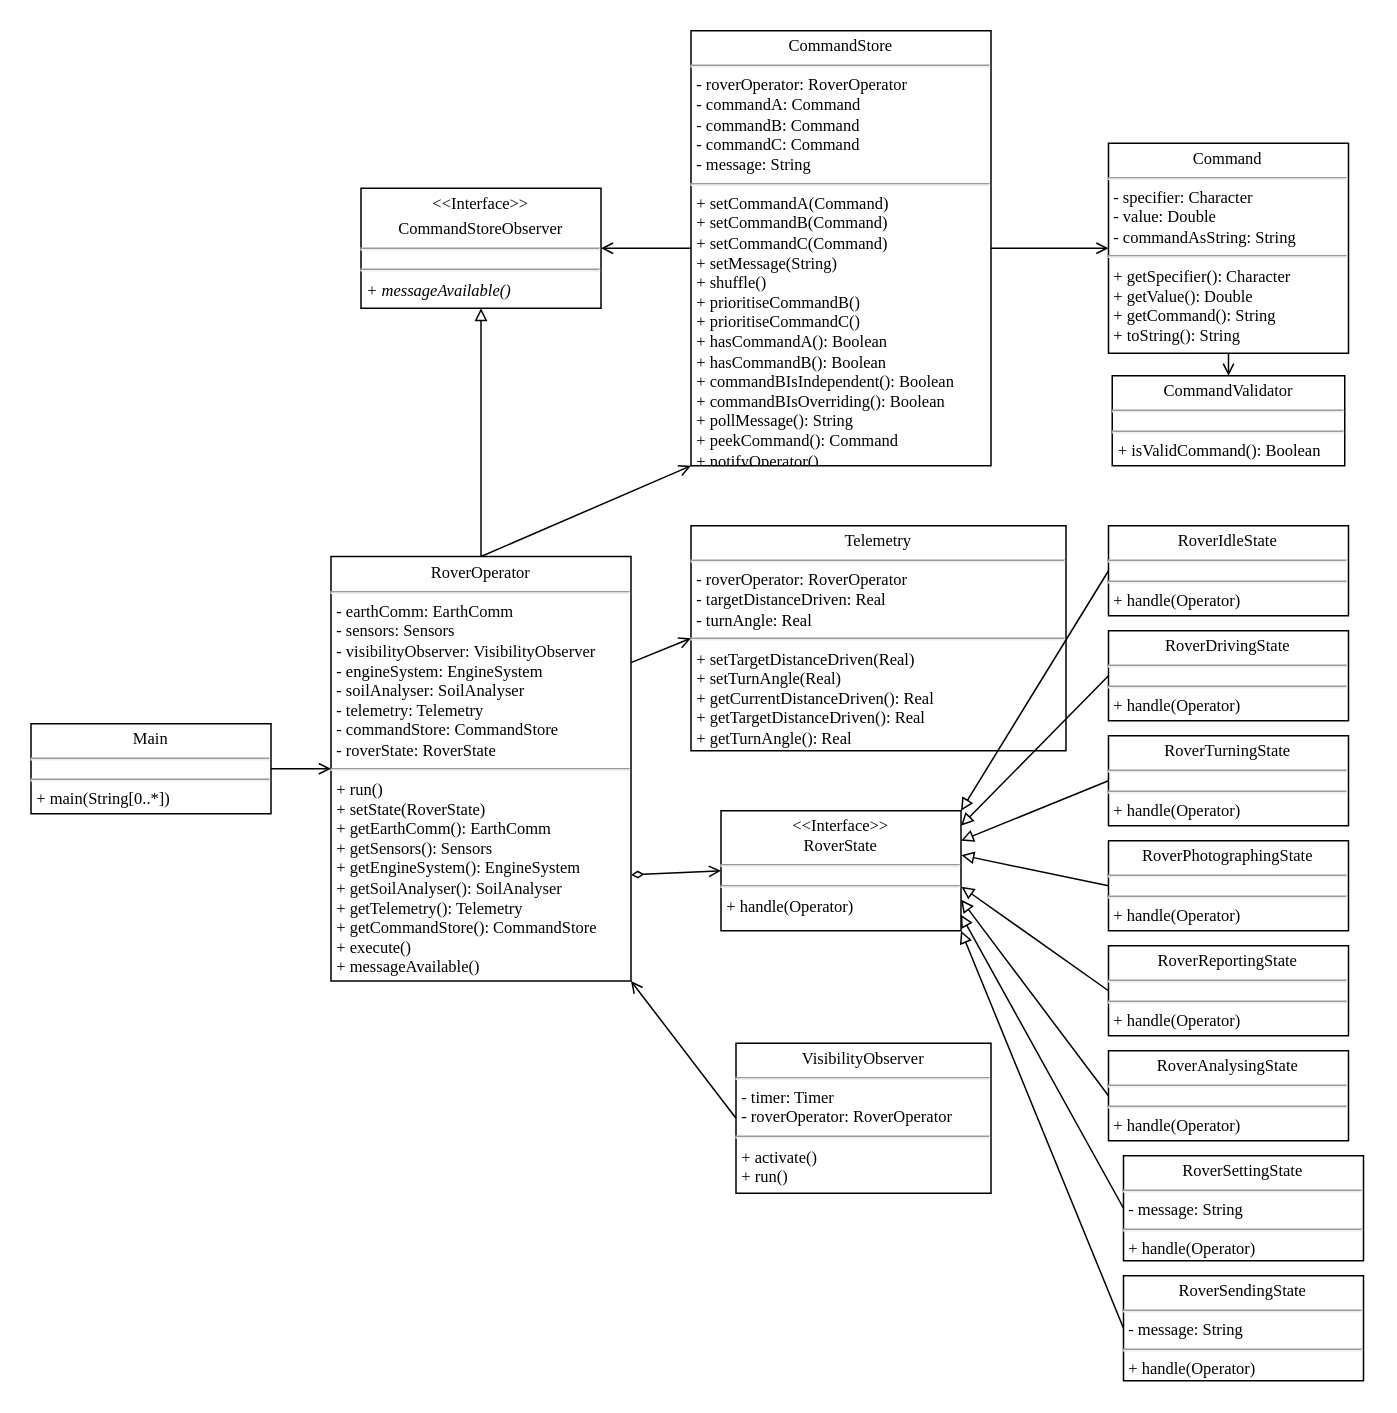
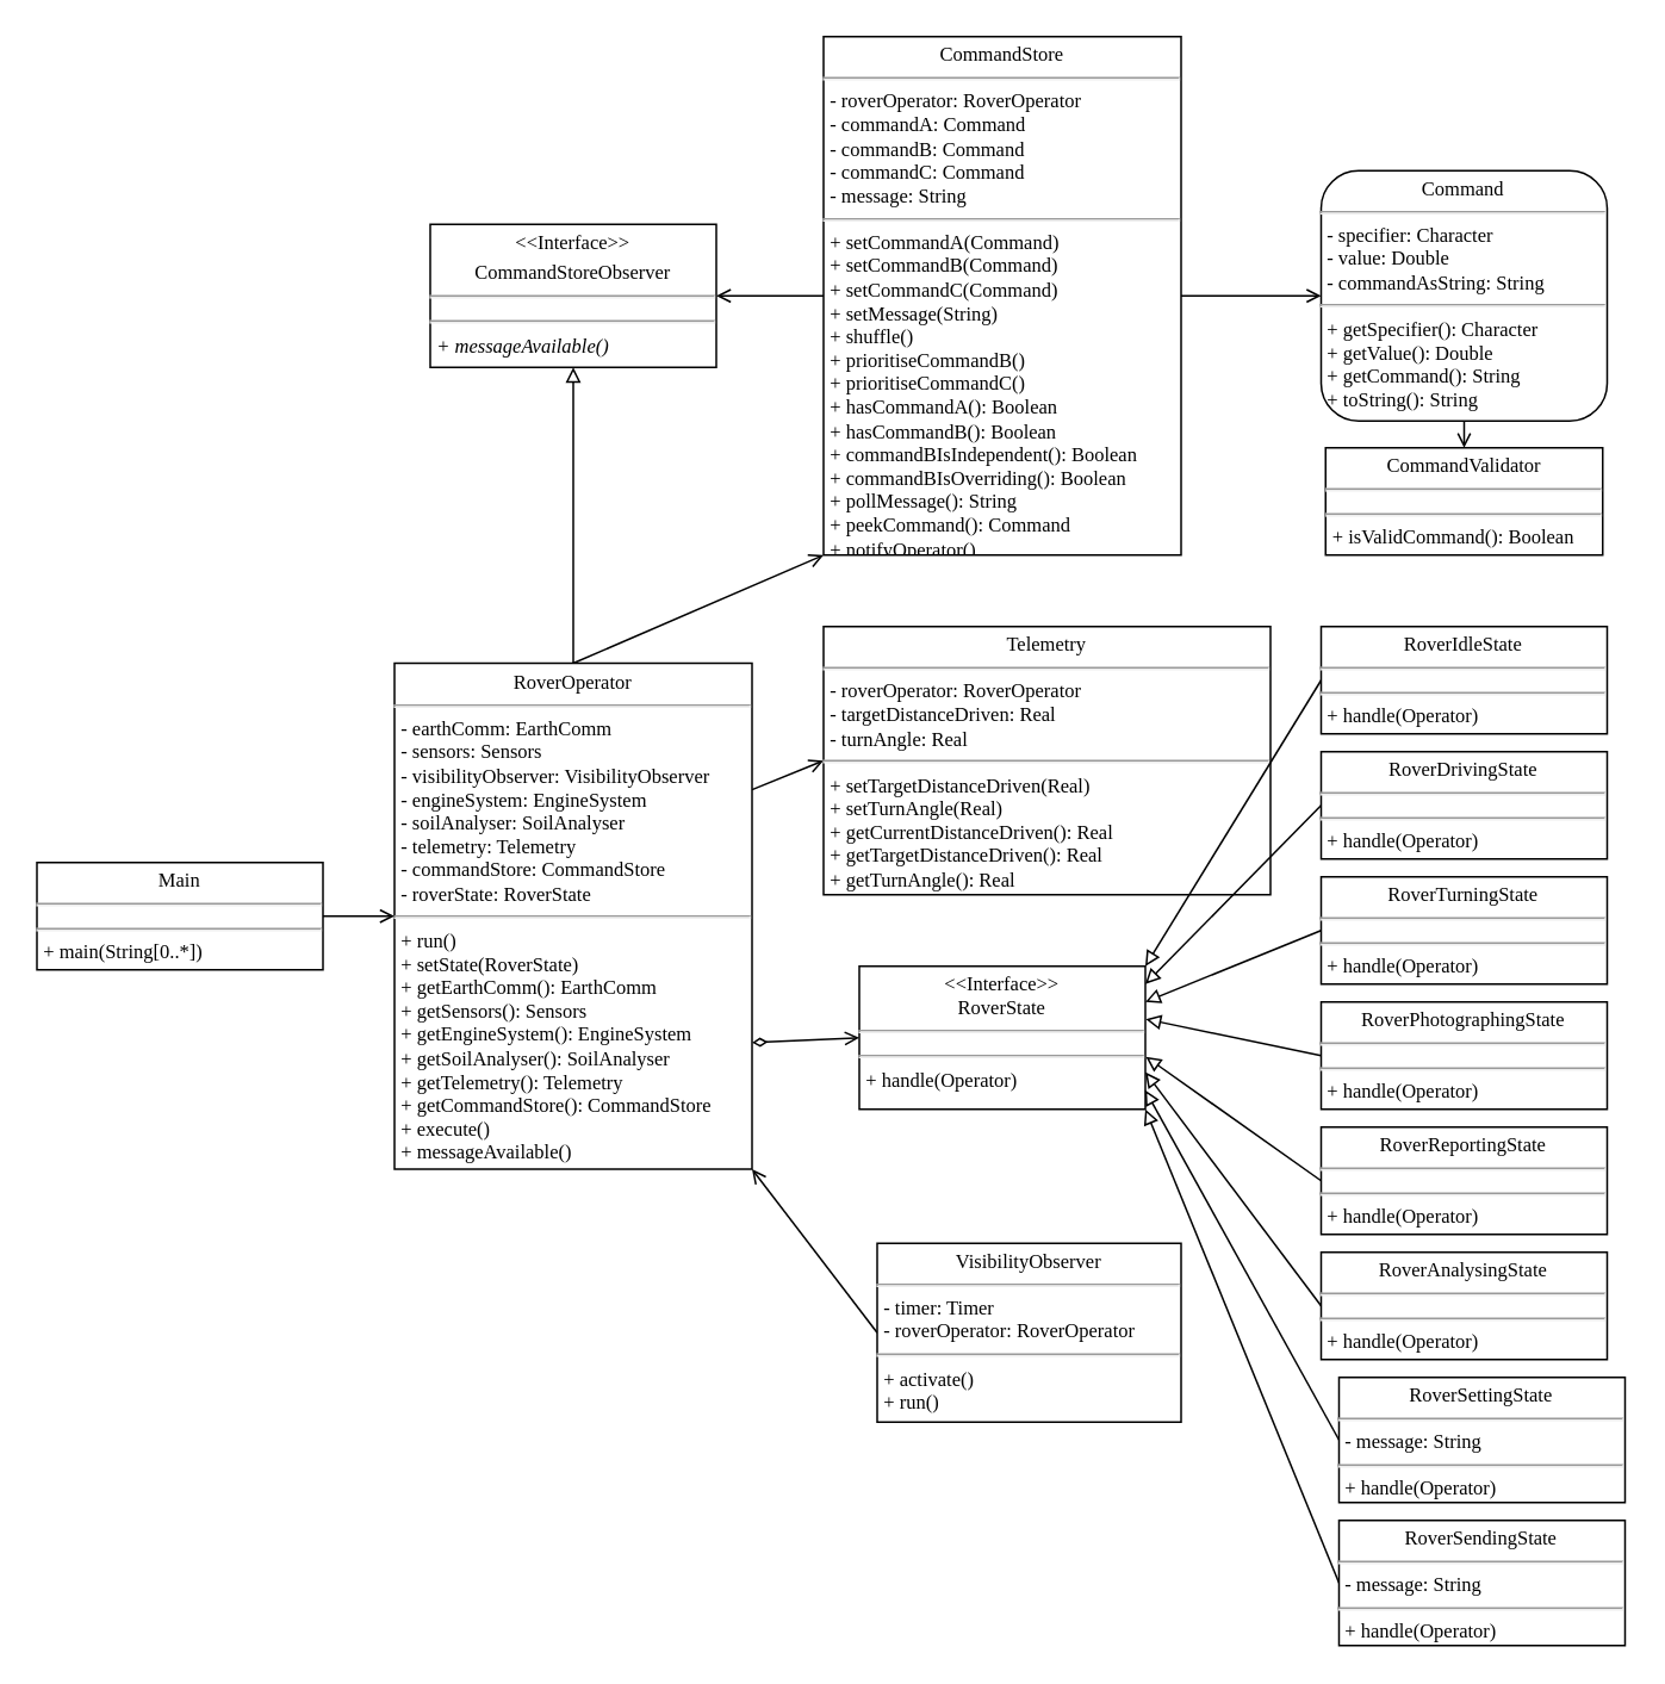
- <mxCell id="17" value="&lt;p style=&quot;margin: 4px 0px 0px ; text-align: center ; font-size: 11px&quot;&gt;&lt;span&gt;Command&lt;/span&gt;&lt;br&gt;&lt;/p&gt;&lt;hr style=&quot;font-size: 11px&quot;&gt;&lt;p style=&quot;margin: 0px 0px 0px 4px&quot;&gt;- specifier: Character&lt;/p&gt;&lt;p style=&quot;margin: 0px 0px 0px 4px&quot;&gt;- value: Double&lt;/p&gt;&lt;p style=&quot;margin: 0px 0px 0px 4px&quot;&gt;- commandAsString: String&lt;/p&gt;&lt;hr style=&quot;font-size: 11px&quot;&gt;&lt;p style=&quot;margin: 0px 0px 0px 4px ; font-size: 11px&quot;&gt;&lt;span&gt;+ getSpecifier(): Character&lt;/span&gt;&lt;/p&gt;&lt;p style=&quot;margin: 0px 0px 0px 4px ; font-size: 11px&quot;&gt;+ getValue(): Double&lt;/p&gt;&lt;p style=&quot;margin: 0px 0px 0px 4px ; font-size: 11px&quot;&gt;+ getCommand(): String&lt;/p&gt;&lt;p style=&quot;margin: 0px 0px 0px 4px ; font-size: 11px&quot;&gt;+ toString(): String&lt;/p&gt;" style="verticalAlign=top;align=left;overflow=fill;fontSize=11;fontFamily=Fira Sans;html=1;fontSource=https%3A%2F%2Ffonts.googleapis.com%2Fcss%3Ffamily%3DFira%2BSans;" parent="1" vertex="1"><mxGeometry x="738.33" y="95" width="160" height="140" as="geometry" /></mxCell>
+ <mxCell id="17" value="&lt;p style=&quot;margin: 4px 0px 0px ; text-align: center ; font-size: 11px&quot;&gt;&lt;span&gt;Command&lt;/span&gt;&lt;br&gt;&lt;/p&gt;&lt;hr style=&quot;font-size: 11px&quot;&gt;&lt;p style=&quot;margin: 0px 0px 0px 4px&quot;&gt;- specifier: Character&lt;/p&gt;&lt;p style=&quot;margin: 0px 0px 0px 4px&quot;&gt;- value: Double&lt;/p&gt;&lt;p style=&quot;margin: 0px 0px 0px 4px&quot;&gt;- commandAsString: String&lt;/p&gt;&lt;hr style=&quot;font-size: 11px&quot;&gt;&lt;p style=&quot;margin: 0px 0px 0px 4px ; font-size: 11px&quot;&gt;&lt;span&gt;+ getSpecifier(): Character&lt;/span&gt;&lt;/p&gt;&lt;p style=&quot;margin: 0px 0px 0px 4px ; font-size: 11px&quot;&gt;+ getValue(): Double&lt;/p&gt;&lt;p style=&quot;margin: 0px 0px 0px 4px ; font-size: 11px&quot;&gt;+ getCommand(): String&lt;/p&gt;&lt;p style=&quot;margin: 0px 0px 0px 4px ; font-size: 11px&quot;&gt;+ toString(): String&lt;/p&gt;" style="verticalAlign=top;align=left;overflow=fill;fontSize=11;fontFamily=Fira Sans;html=1;fontSource=https%3A%2F%2Ffonts.googleapis.com%2Fcss%3Ffamily%3DFira%2BSans;rounded=1;" parent="1" vertex="1"><mxGeometry x="738.33" y="95" width="160" height="140" as="geometry" /></mxCell>
